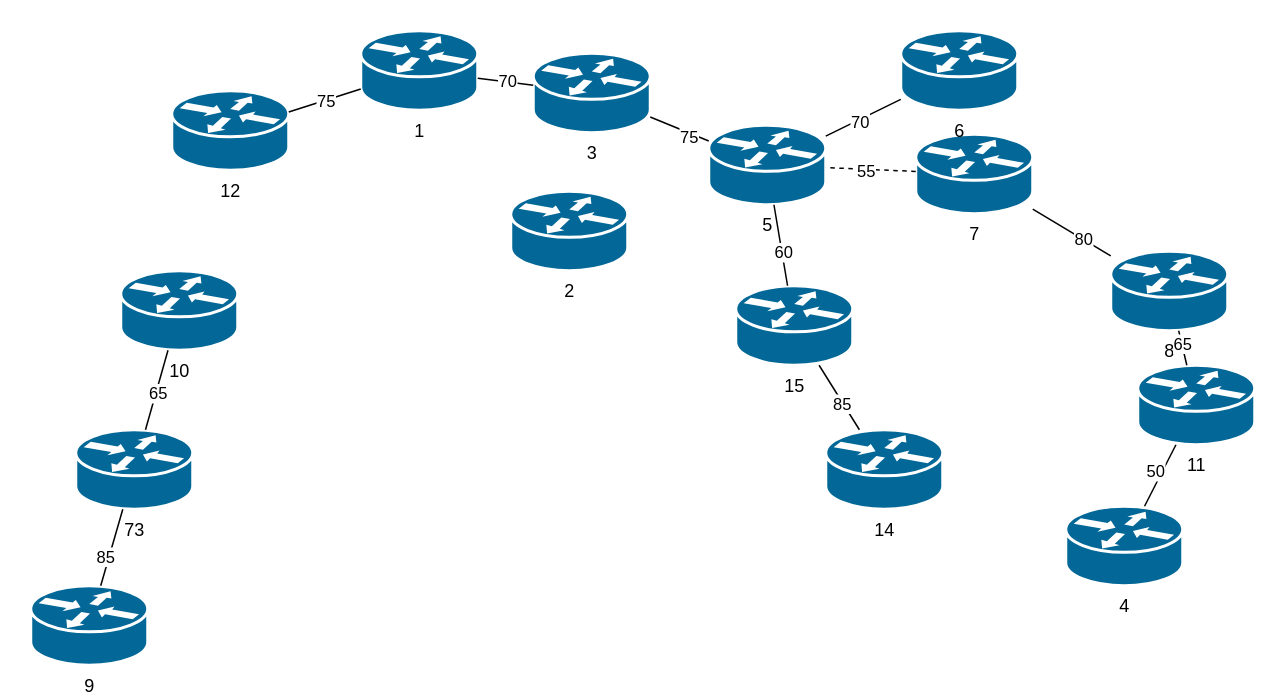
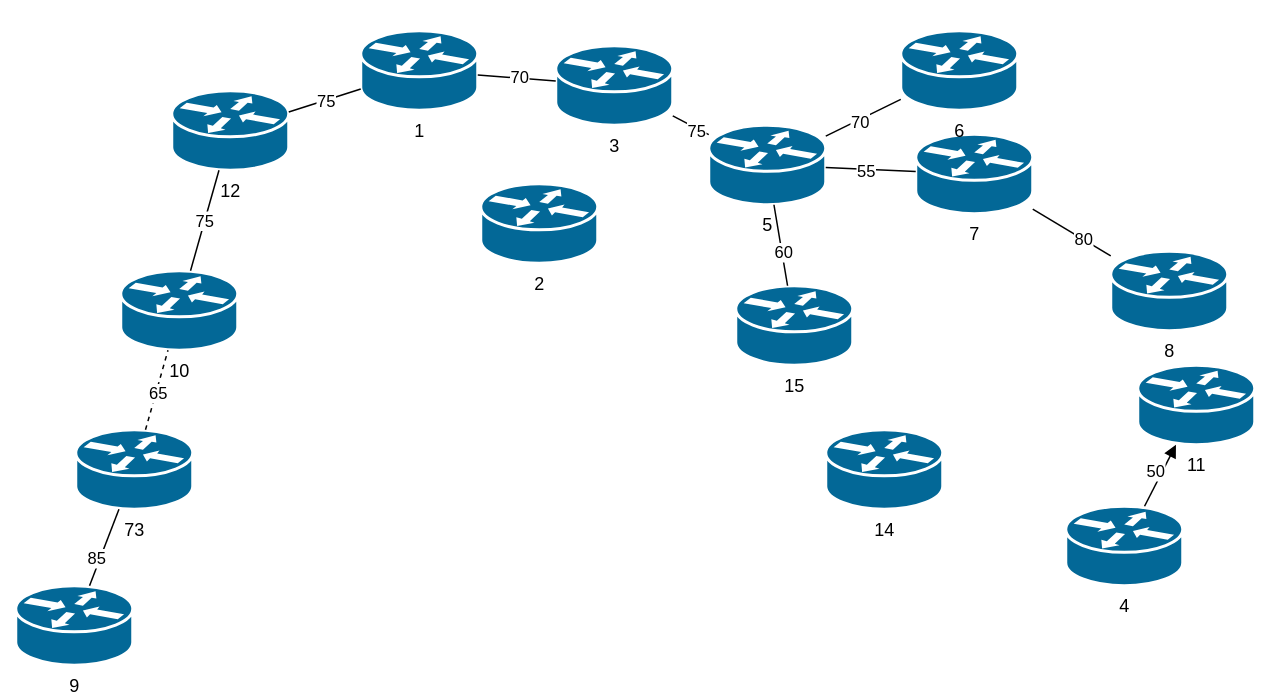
- <mxCell id="16" value="3" style="shape=mxgraph.cisco.routers.router;sketch=0;html=1;pointerEvents=1;dashed=0;fillColor=#036897;strokeColor=#ffffff;strokeWidth=2;verticalLabelPosition=bottom;verticalAlign=top;align=center;outlineConnect=0;" vertex="1" parent="1"><mxGeometry x="355" y="35" width="78" height="53" as="geometry" /></mxCell>
+ <mxCell id="16" value="3" style="shape=mxgraph.cisco.routers.router;sketch=0;html=1;pointerEvents=1;dashed=0;fillColor=#036897;strokeColor=#ffffff;strokeWidth=2;verticalLabelPosition=bottom;verticalAlign=top;align=center;outlineConnect=0;" vertex="1" parent="1"><mxGeometry x="370" y="30" width="78" height="53" as="geometry" /></mxCell>
- <mxCell id="21" value="" style="endArrow=none;html=1;rounded=0;dashed=1;" edge="1" parent="1" source="12" target="14"><mxGeometry width="50" height="50" relative="1" as="geometry"><mxPoint x="620" y="200" as="sourcePoint" /><mxPoint x="670" y="150" as="targetPoint" /></mxGeometry></mxCell>
+ <mxCell id="21" value="" style="endArrow=none;html=1;rounded=0;" edge="1" parent="1" source="12" target="14"><mxGeometry width="50" height="50" relative="1" as="geometry"><mxPoint x="620" y="200" as="sourcePoint" /><mxPoint x="670" y="150" as="targetPoint" /></mxGeometry></mxCell>
+ <mxCell id="37" value="" style="endArrow=none;html=1;rounded=0;" edge="1" parent="1" source="2" target="5"><mxGeometry width="50" height="50" relative="1" as="geometry"><mxPoint x="250" y="290" as="sourcePoint" /><mxPoint x="300" y="240" as="targetPoint" /></mxGeometry></mxCell>
+ <mxCell id="38" value="75" style="edgeLabel;html=1;align=center;verticalAlign=middle;resizable=0;points=[];" vertex="1" connectable="0" parent="37"><mxGeometry x="0.006" y="1" relative="1" as="geometry"><mxPoint as="offset" /></mxGeometry></mxCell>
- <mxCell id="15" value="2" style="shape=mxgraph.cisco.routers.router;sketch=0;html=1;pointerEvents=1;dashed=0;fillColor=#036897;strokeColor=#ffffff;strokeWidth=2;verticalLabelPosition=bottom;verticalAlign=top;align=center;outlineConnect=0;" vertex="1" parent="1"><mxGeometry x="340" y="127" width="78" height="53" as="geometry" /></mxCell>
+ <mxCell id="15" value="2" style="shape=mxgraph.cisco.routers.router;sketch=0;html=1;pointerEvents=1;dashed=0;fillColor=#036897;strokeColor=#ffffff;strokeWidth=2;verticalLabelPosition=bottom;verticalAlign=top;align=center;outlineConnect=0;" vertex="1" parent="1"><mxGeometry x="320" y="122" width="78" height="53" as="geometry" /></mxCell>
- <mxCell id="29" value="" style="endArrow=none;html=1;rounded=0;" edge="1" parent="1" source="8" target="9"><mxGeometry width="50" height="50" relative="1" as="geometry"><mxPoint x="660" y="380" as="sourcePoint" /><mxPoint x="710" y="330" as="targetPoint" /></mxGeometry></mxCell>
- <mxCell id="30" value="65" style="edgeLabel;html=1;align=center;verticalAlign=middle;resizable=0;points=[];" vertex="1" connectable="0" parent="29"><mxGeometry x="0.236" relative="1" as="geometry"><mxPoint as="offset" /></mxGeometry></mxCell>
- <mxCell id="39" value="" style="endArrow=none;html=1;rounded=0;" edge="1" parent="1" source="3" target="2"><mxGeometry width="50" height="50" relative="1" as="geometry"><mxPoint x="190" y="370" as="sourcePoint" /><mxPoint x="250" y="330" as="targetPoint" /></mxGeometry></mxCell>
+ <mxCell id="39" value="" style="endArrow=none;html=1;rounded=0;dashed=1;" edge="1" parent="1" source="3" target="2"><mxGeometry width="50" height="50" relative="1" as="geometry"><mxPoint x="190" y="370" as="sourcePoint" /><mxPoint x="250" y="330" as="targetPoint" /></mxGeometry></mxCell>
- <mxCell id="25" value="" style="endArrow=none;html=1;rounded=0;" edge="1" parent="1" source="10" target="11"><mxGeometry width="50" height="50" relative="1" as="geometry"><mxPoint x="460" y="330" as="sourcePoint" /><mxPoint x="510" y="280" as="targetPoint" /></mxGeometry></mxCell>
- <mxCell id="26" value="85" style="edgeLabel;html=1;align=center;verticalAlign=middle;resizable=0;points=[];" vertex="1" connectable="0" parent="25"><mxGeometry x="-0.192" y="1" relative="1" as="geometry"><mxPoint y="-1" as="offset" /></mxGeometry></mxCell>
- <mxCell id="31" value="" style="endArrow=none;html=1;rounded=0;" edge="1" parent="1" source="7" target="8"><mxGeometry width="50" height="50" relative="1" as="geometry"><mxPoint x="640" y="480" as="sourcePoint" /><mxPoint x="690" y="430" as="targetPoint" /></mxGeometry></mxCell>
+ <mxCell id="31" value="" style="endArrow=block;html=1;rounded=0;" edge="1" parent="1" source="7" target="8"><mxGeometry width="50" height="50" relative="1" as="geometry"><mxPoint x="640" y="480" as="sourcePoint" /><mxPoint x="690" y="430" as="targetPoint" /></mxGeometry></mxCell>
- <mxCell id="4" value="9" style="shape=mxgraph.cisco.routers.router;sketch=0;html=1;pointerEvents=1;dashed=0;fillColor=#036897;strokeColor=#ffffff;strokeWidth=2;verticalLabelPosition=bottom;verticalAlign=top;align=center;outlineConnect=0;" vertex="1" parent="1"><mxGeometry x="20" y="390" width="78" height="53" as="geometry" /></mxCell>
+ <mxCell id="4" value="9" style="shape=mxgraph.cisco.routers.router;sketch=0;html=1;pointerEvents=1;dashed=0;fillColor=#036897;strokeColor=#ffffff;strokeWidth=2;verticalLabelPosition=bottom;verticalAlign=top;align=center;outlineConnect=0;" vertex="1" parent="1"><mxGeometry x="10" y="390" width="78" height="53" as="geometry" /></mxCell>
